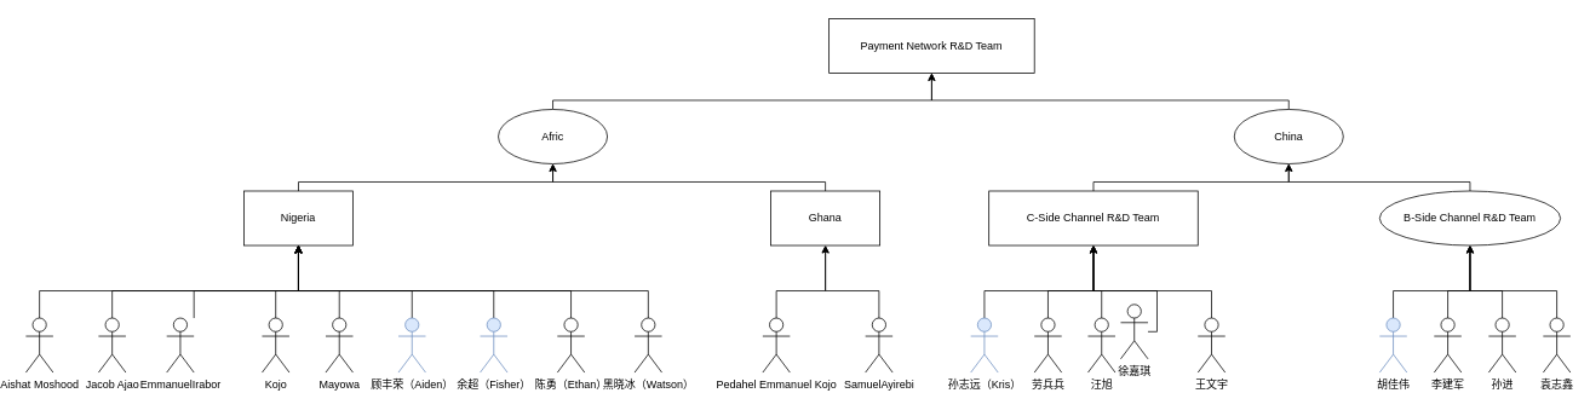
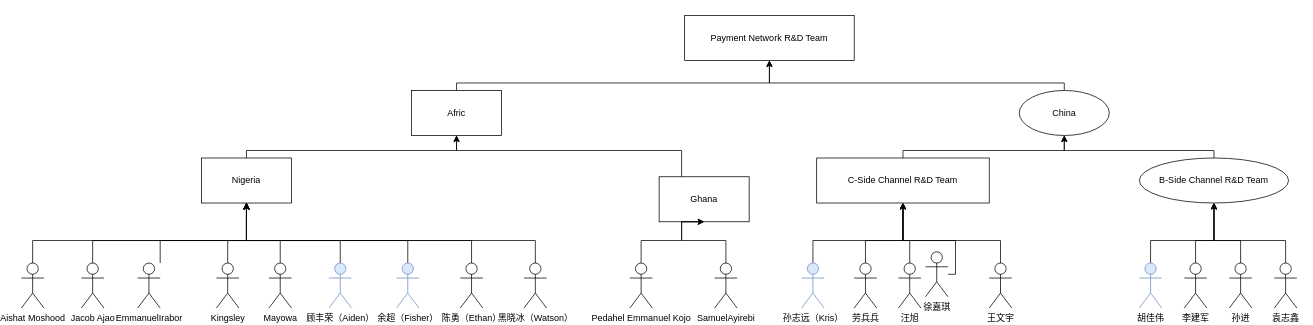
- <mxCell id="4" value="Afric" style="ellipse;whiteSpace=wrap;html=1;" vertex="1" parent="1"><mxGeometry x="540" y="120" width="120" height="60" as="geometry" /></mxCell>
+ <mxCell id="4" value="Afric" style="rounded=0;whiteSpace=wrap;html=1;" vertex="1" parent="1"><mxGeometry x="540" y="120" width="120" height="60" as="geometry" /></mxCell>
- <mxCell id="10" value="Ghana" style="rounded=0;whiteSpace=wrap;html=1;" vertex="1" parent="1"><mxGeometry x="840" y="210" width="120" height="60" as="geometry" /></mxCell>
+ <mxCell id="10" value="Ghana" style="rounded=0;whiteSpace=wrap;html=1;" vertex="1" parent="1"><mxGeometry x="870" y="235" width="120" height="60" as="geometry" /></mxCell>
- <mxCell id="24" value="Kojo" style="shape=umlActor;verticalLabelPosition=bottom;verticalAlign=top;html=1;outlineConnect=0;" vertex="1" parent="1"><mxGeometry x="280" y="350" width="30" height="60" as="geometry" /></mxCell>
+ <mxCell id="24" value="Kingsley" style="shape=umlActor;verticalLabelPosition=bottom;verticalAlign=top;html=1;outlineConnect=0;" vertex="1" parent="1"><mxGeometry x="280" y="350" width="30" height="60" as="geometry" /></mxCell>
